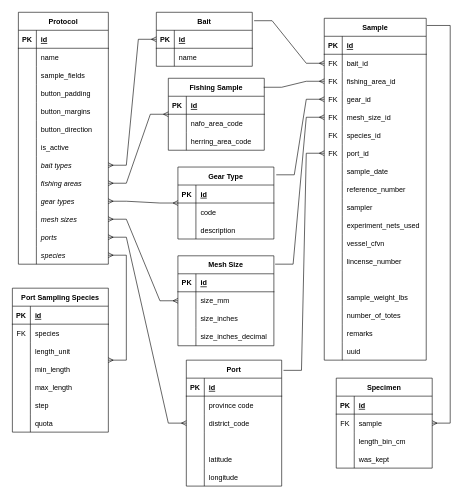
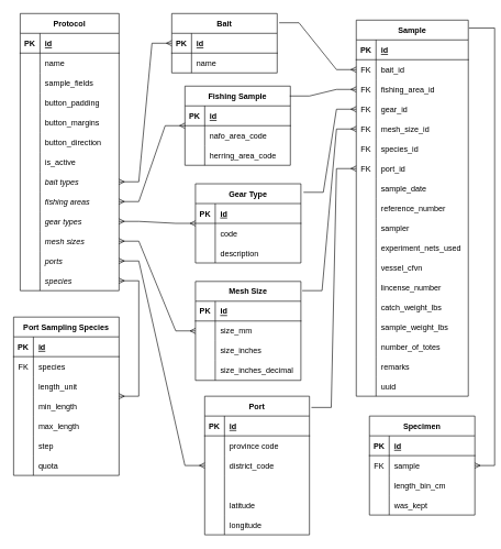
+ <mxCell id="102" value="catch_weight_lbs" style="shape=partialRectangle;overflow=hidden;connectable=0;fillColor=none;top=0;left=0;bottom=0;right=0;align=left;spacingLeft=6;" vertex="1" parent="100"><mxGeometry x="30" width="140" height="30" as="geometry"><mxRectangle width="140" height="30" as="alternateBounds" /></mxGeometry></mxCell>
